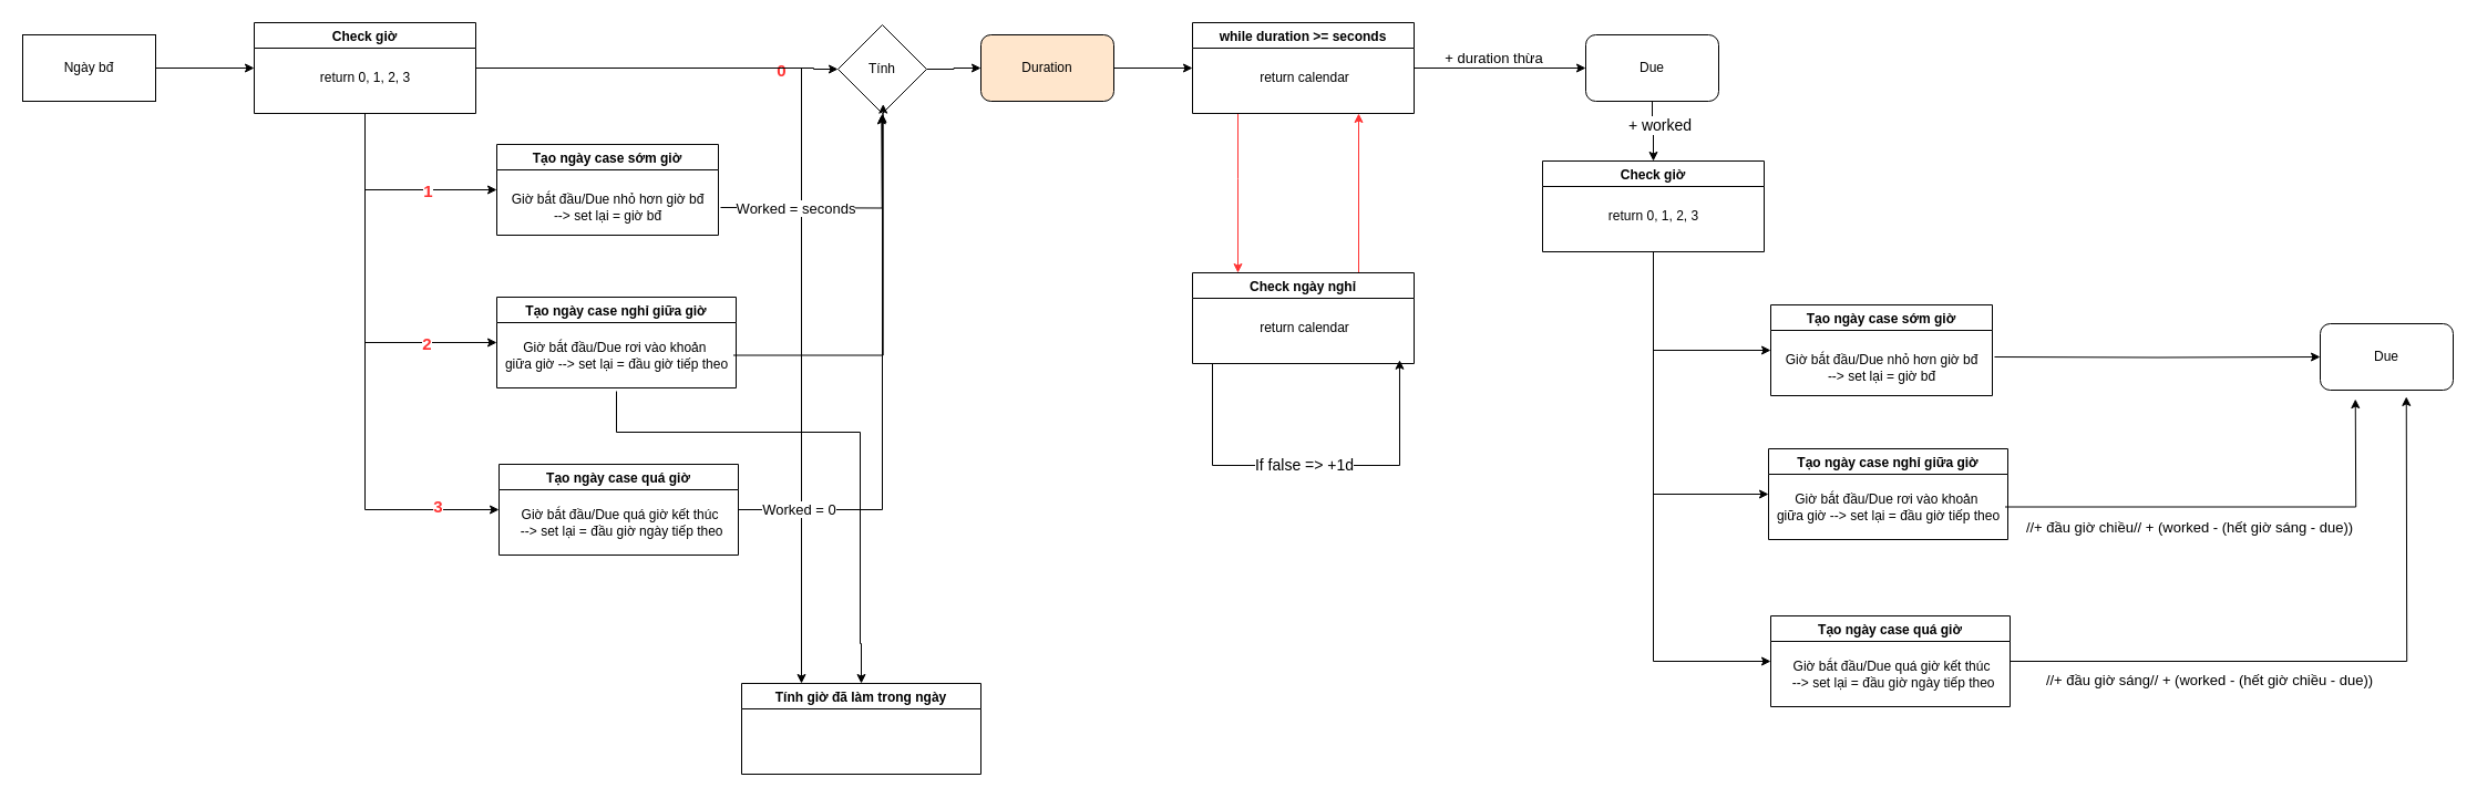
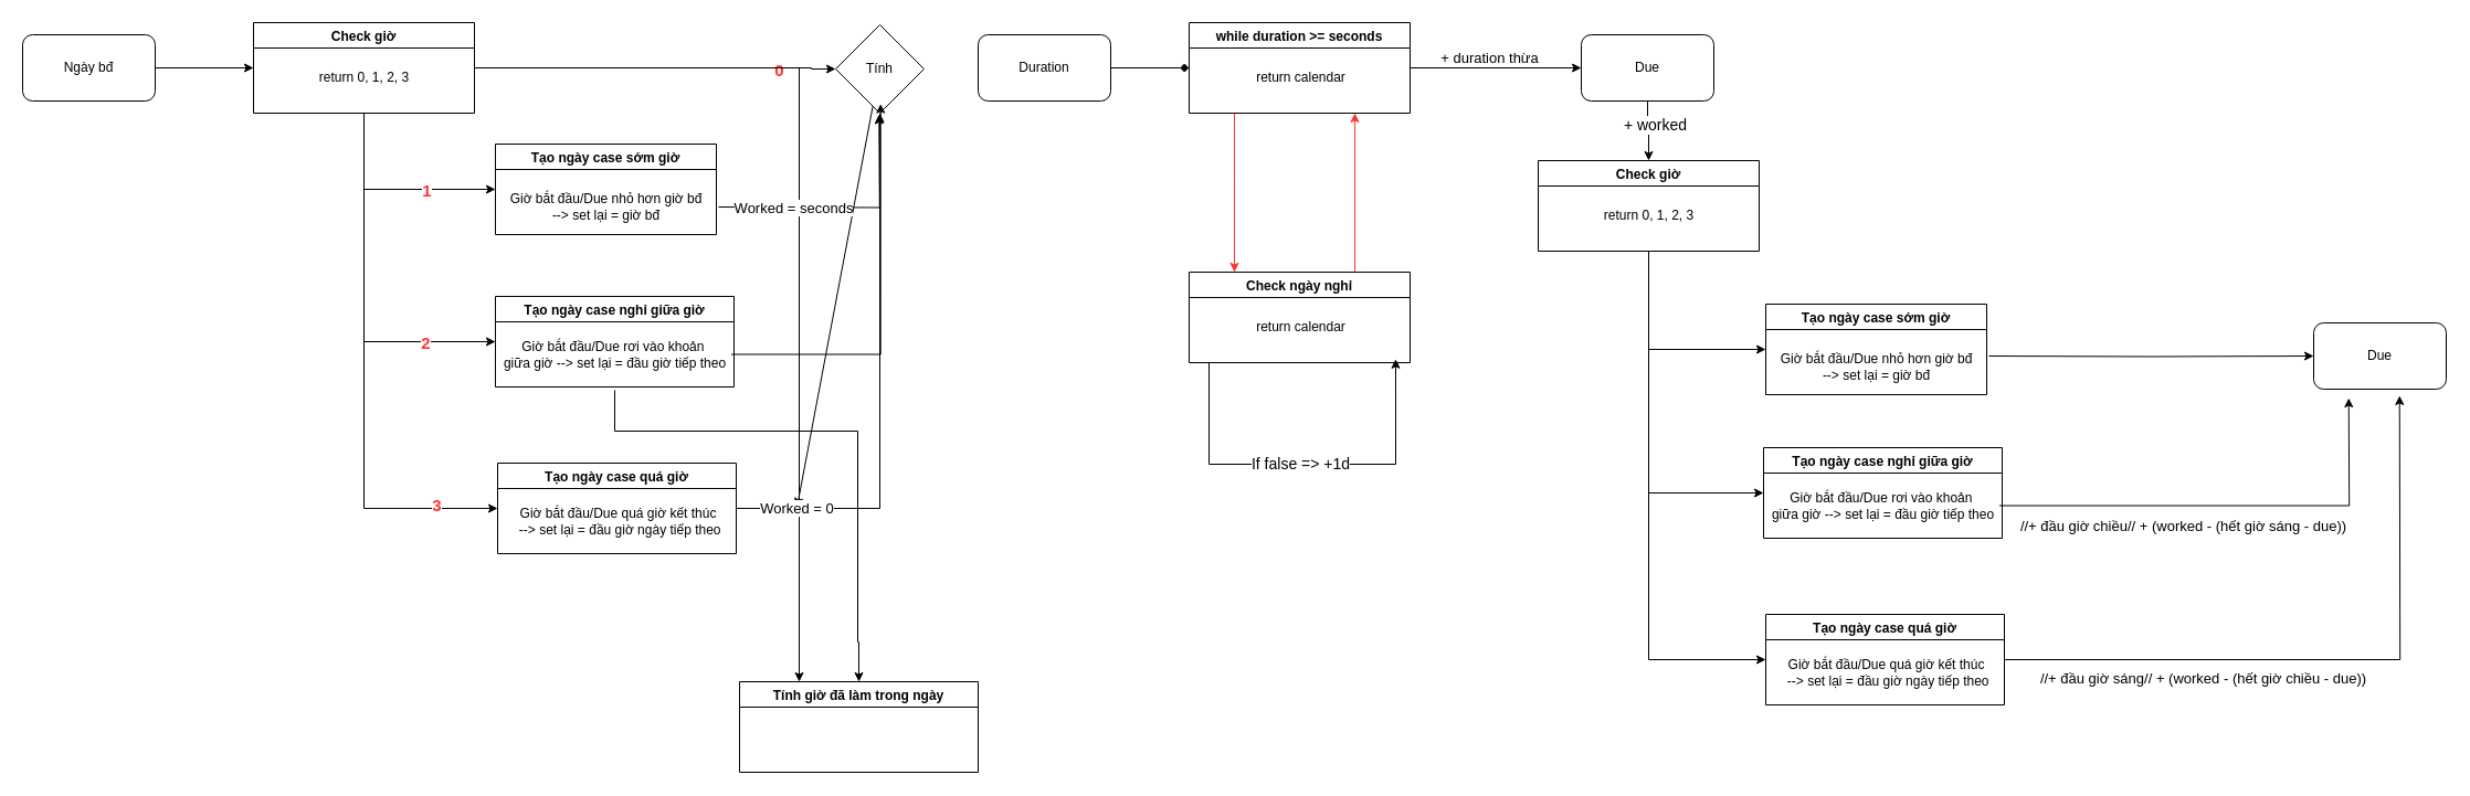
- <mxCell id="15" value="Ngày bđ" style="whiteSpace=wrap;html=1;rounded=0;" parent="1" vertex="1"><mxGeometry x="20" y="31" width="120" height="60" as="geometry" /></mxCell>
+ <mxCell id="15" value="Ngày bđ" style="rounded=1;whiteSpace=wrap;html=1;" parent="1" vertex="1"><mxGeometry x="20" y="31" width="120" height="60" as="geometry" /></mxCell>
- <mxCell id="33" value="Duration" style="rounded=1;whiteSpace=wrap;html=1;fillColor=#ffe6cc;" parent="1" vertex="1"><mxGeometry x="885" y="31" width="120" height="60" as="geometry" /></mxCell>
+ <mxCell id="33" value="Duration" style="rounded=1;whiteSpace=wrap;html=1;" parent="1" vertex="1"><mxGeometry x="885" y="31" width="120" height="60" as="geometry" /></mxCell>
- <mxCell id="32" style="edgeStyle=orthogonalEdgeStyle;rounded=0;orthogonalLoop=1;jettySize=auto;html=1;entryX=0;entryY=0.5;entryDx=0;entryDy=0;" parent="1" source="33" target="12" edge="1"><mxGeometry relative="1" as="geometry" /></mxCell>
+ <mxCell id="32" style="edgeStyle=orthogonalEdgeStyle;rounded=0;orthogonalLoop=1;jettySize=auto;html=1;entryX=0;entryY=0.5;entryDx=0;entryDy=0;endArrow=diamond;" parent="1" source="33" target="12" edge="1"><mxGeometry relative="1" as="geometry" /></mxCell>
- <mxCell id="34" style="edgeStyle=orthogonalEdgeStyle;rounded=0;orthogonalLoop=1;jettySize=auto;html=1;entryX=0;entryY=0.5;entryDx=0;entryDy=0;strokeColor=#000000;" parent="1" source="35" target="33" edge="1"><mxGeometry relative="1" as="geometry" /></mxCell>
+ <mxCell id="34" style="edgeStyle=orthogonalEdgeStyle;rounded=0;orthogonalLoop=1;jettySize=auto;html=1;strokeColor=#000000;" parent="1" source="35" target="38" edge="1"><mxGeometry relative="1" as="geometry" /></mxCell>
